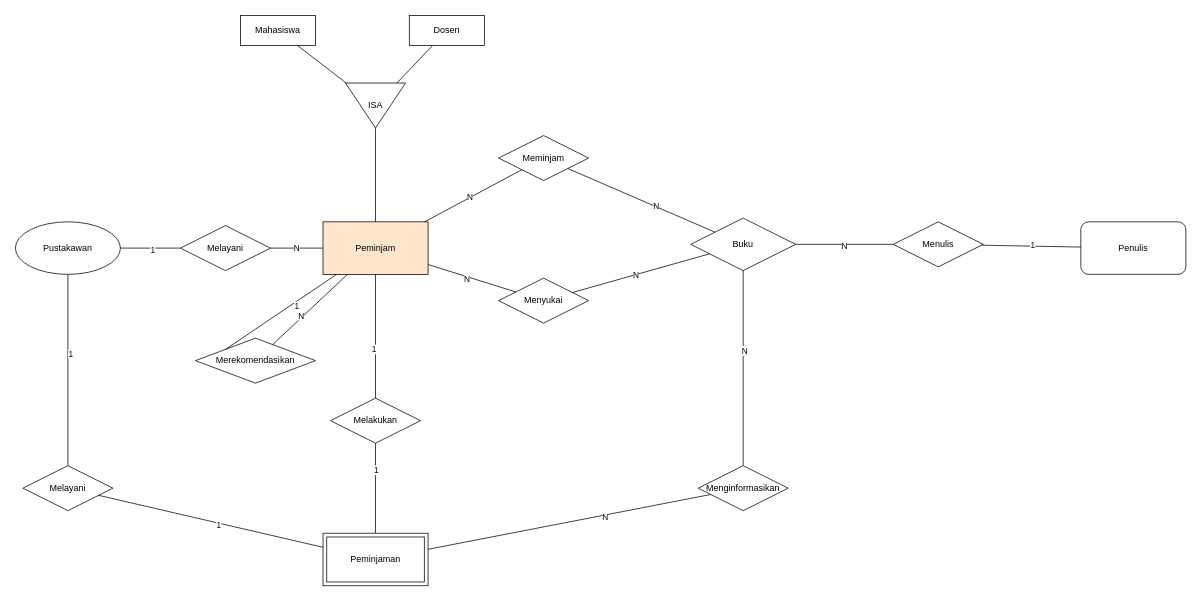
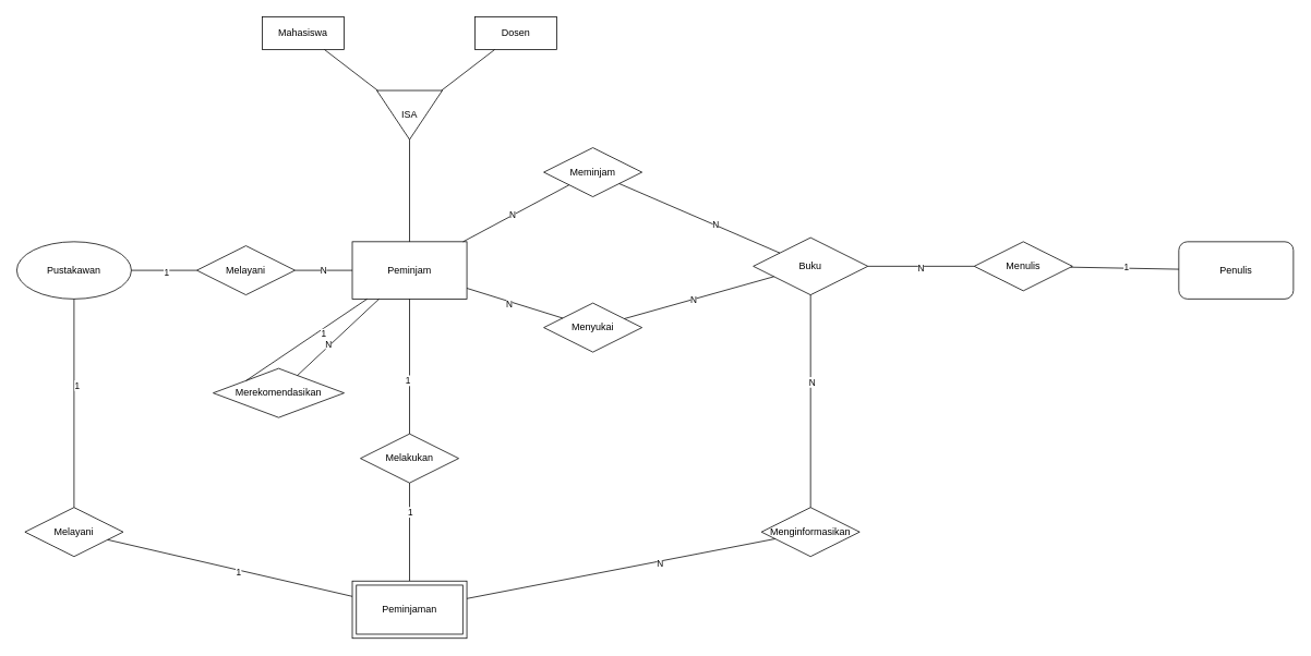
- <mxCell id="39" value="Dosen" style="whiteSpace=wrap;html=1;align=center;" parent="1" vertex="1"><mxGeometry x="545" y="20" width="100" height="40" as="geometry" /></mxCell>
+ <mxCell id="39" value="Dosen" style="whiteSpace=wrap;html=1;align=center;" parent="1" vertex="1"><mxGeometry x="580" y="20" width="100" height="40" as="geometry" /></mxCell>
- <mxCell id="3" value="Peminjam" style="whiteSpace=wrap;html=1;align=center;fillColor=#ffe6cc;" parent="1" vertex="1"><mxGeometry x="430" y="295" width="140" height="70" as="geometry" /></mxCell>
+ <mxCell id="3" value="Peminjam" style="whiteSpace=wrap;html=1;align=center;" parent="1" vertex="1"><mxGeometry x="430" y="295" width="140" height="70" as="geometry" /></mxCell>
